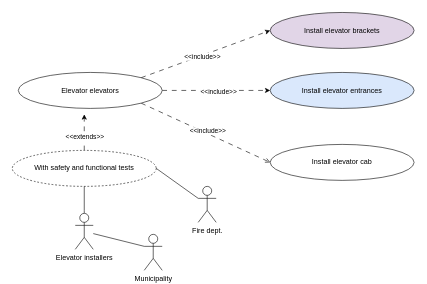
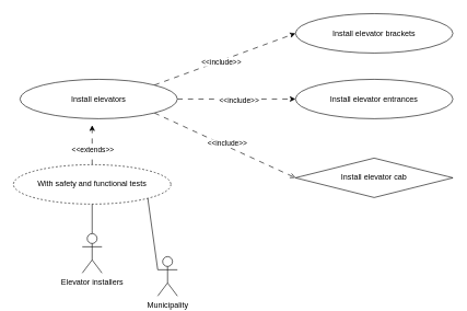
- <mxCell id="2" value="Install elevator brackets" style="ellipse;whiteSpace=wrap;html=1;fillColor=#e1d5e7;" parent="1" vertex="1"><mxGeometry x="450" y="20" width="240" height="60" as="geometry" /></mxCell>
+ <mxCell id="2" value="Install elevator brackets" style="ellipse;whiteSpace=wrap;html=1;" parent="1" vertex="1"><mxGeometry x="450" y="20" width="240" height="60" as="geometry" /></mxCell>
- <mxCell id="16" value="Elevator elevators" style="ellipse;whiteSpace=wrap;html=1;" parent="1" vertex="1"><mxGeometry x="30" y="120" width="240" height="60" as="geometry" /></mxCell>
+ <mxCell id="16" value="Install elevators" style="ellipse;whiteSpace=wrap;html=1;" parent="1" vertex="1"><mxGeometry x="30" y="120" width="240" height="60" as="geometry" /></mxCell>
- <mxCell id="3" value="Install elevator entrances" style="ellipse;whiteSpace=wrap;html=1;fillColor=#dae8fc;" parent="1" vertex="1"><mxGeometry x="450" y="120" width="240" height="60" as="geometry" /></mxCell>
+ <mxCell id="3" value="Install elevator entrances" style="ellipse;whiteSpace=wrap;html=1;" parent="1" vertex="1"><mxGeometry x="450" y="120" width="240" height="60" as="geometry" /></mxCell>
- <mxCell id="4" value="Install elevator cab" style="ellipse;whiteSpace=wrap;html=1;" parent="1" vertex="1"><mxGeometry x="450" y="240" width="240" height="60" as="geometry" /></mxCell>
+ <mxCell id="4" value="Install elevator cab" style="rhombus;whiteSpace=wrap;html=1;" parent="1" vertex="1"><mxGeometry x="450" y="240" width="240" height="60" as="geometry" /></mxCell>
- <mxCell id="19" style="rounded=0;orthogonalLoop=1;jettySize=auto;html=1;exitX=0;exitY=0.333;exitDx=0;exitDy=0;exitPerimeter=0;entryX=1;entryY=0.5;entryDx=0;entryDy=0;endArrow=none;endFill=0;" edge="1" parent="1" source="20" target="7"><mxGeometry relative="1" as="geometry" /></mxCell>
- <mxCell id="20" value="Fire dept." style="shape=umlActor;verticalLabelPosition=bottom;verticalAlign=top;html=1;outlineConnect=0;" vertex="1" parent="1"><mxGeometry x="330" y="310" width="30" height="60" as="geometry" /></mxCell>
- <mxCell id="17" style="rounded=0;orthogonalLoop=1;jettySize=auto;html=1;exitX=0;exitY=0.333;exitDx=0;exitDy=0;exitPerimeter=0;endArrow=none;endFill=0;" parent="1" source="18" target="9" edge="1"><mxGeometry relative="1" as="geometry"><mxPoint x="240" y="310" as="targetPoint" /></mxGeometry></mxCell>
+ <mxCell id="17" style="rounded=0;orthogonalLoop=1;jettySize=auto;html=1;exitX=0;exitY=0.333;exitDx=0;exitDy=0;exitPerimeter=0;endArrow=none;endFill=0;entryX=1;entryY=1;entryDx=0;entryDy=0;" parent="1" source="18" target="7" edge="1"><mxGeometry relative="1" as="geometry"><mxPoint x="240" y="310" as="targetPoint" /></mxGeometry></mxCell>
